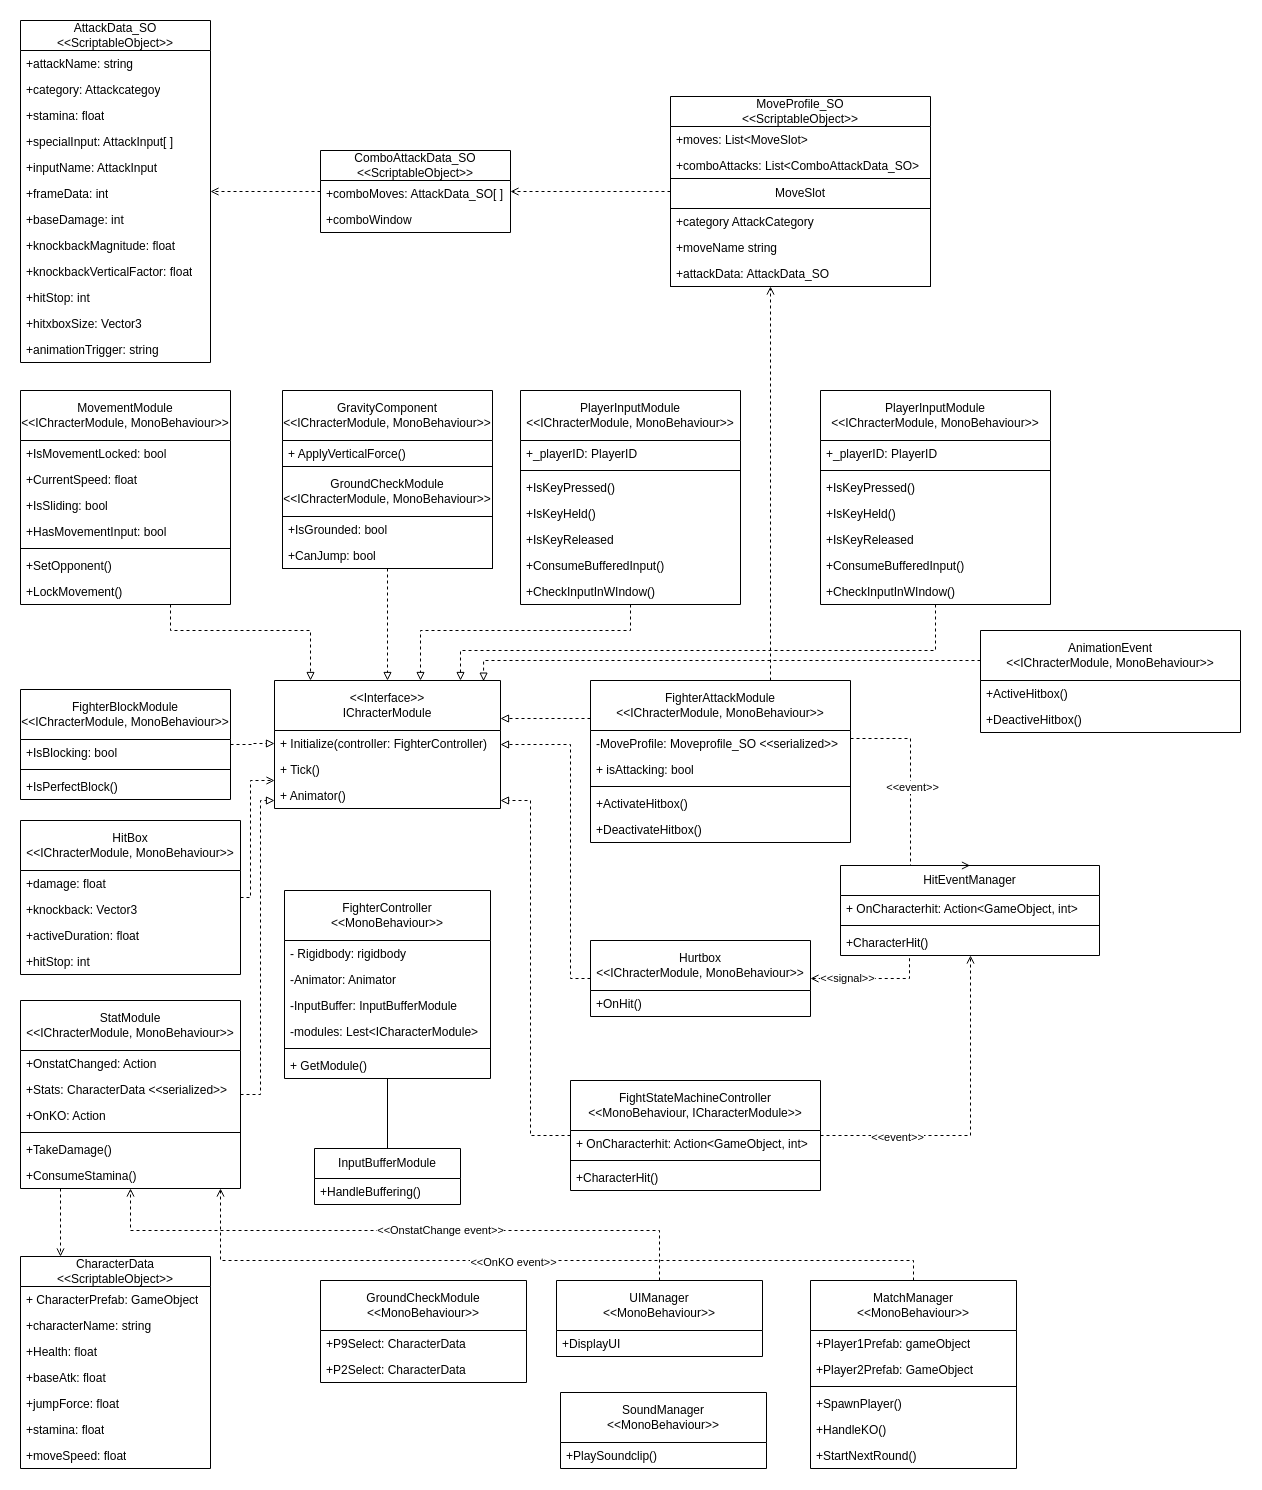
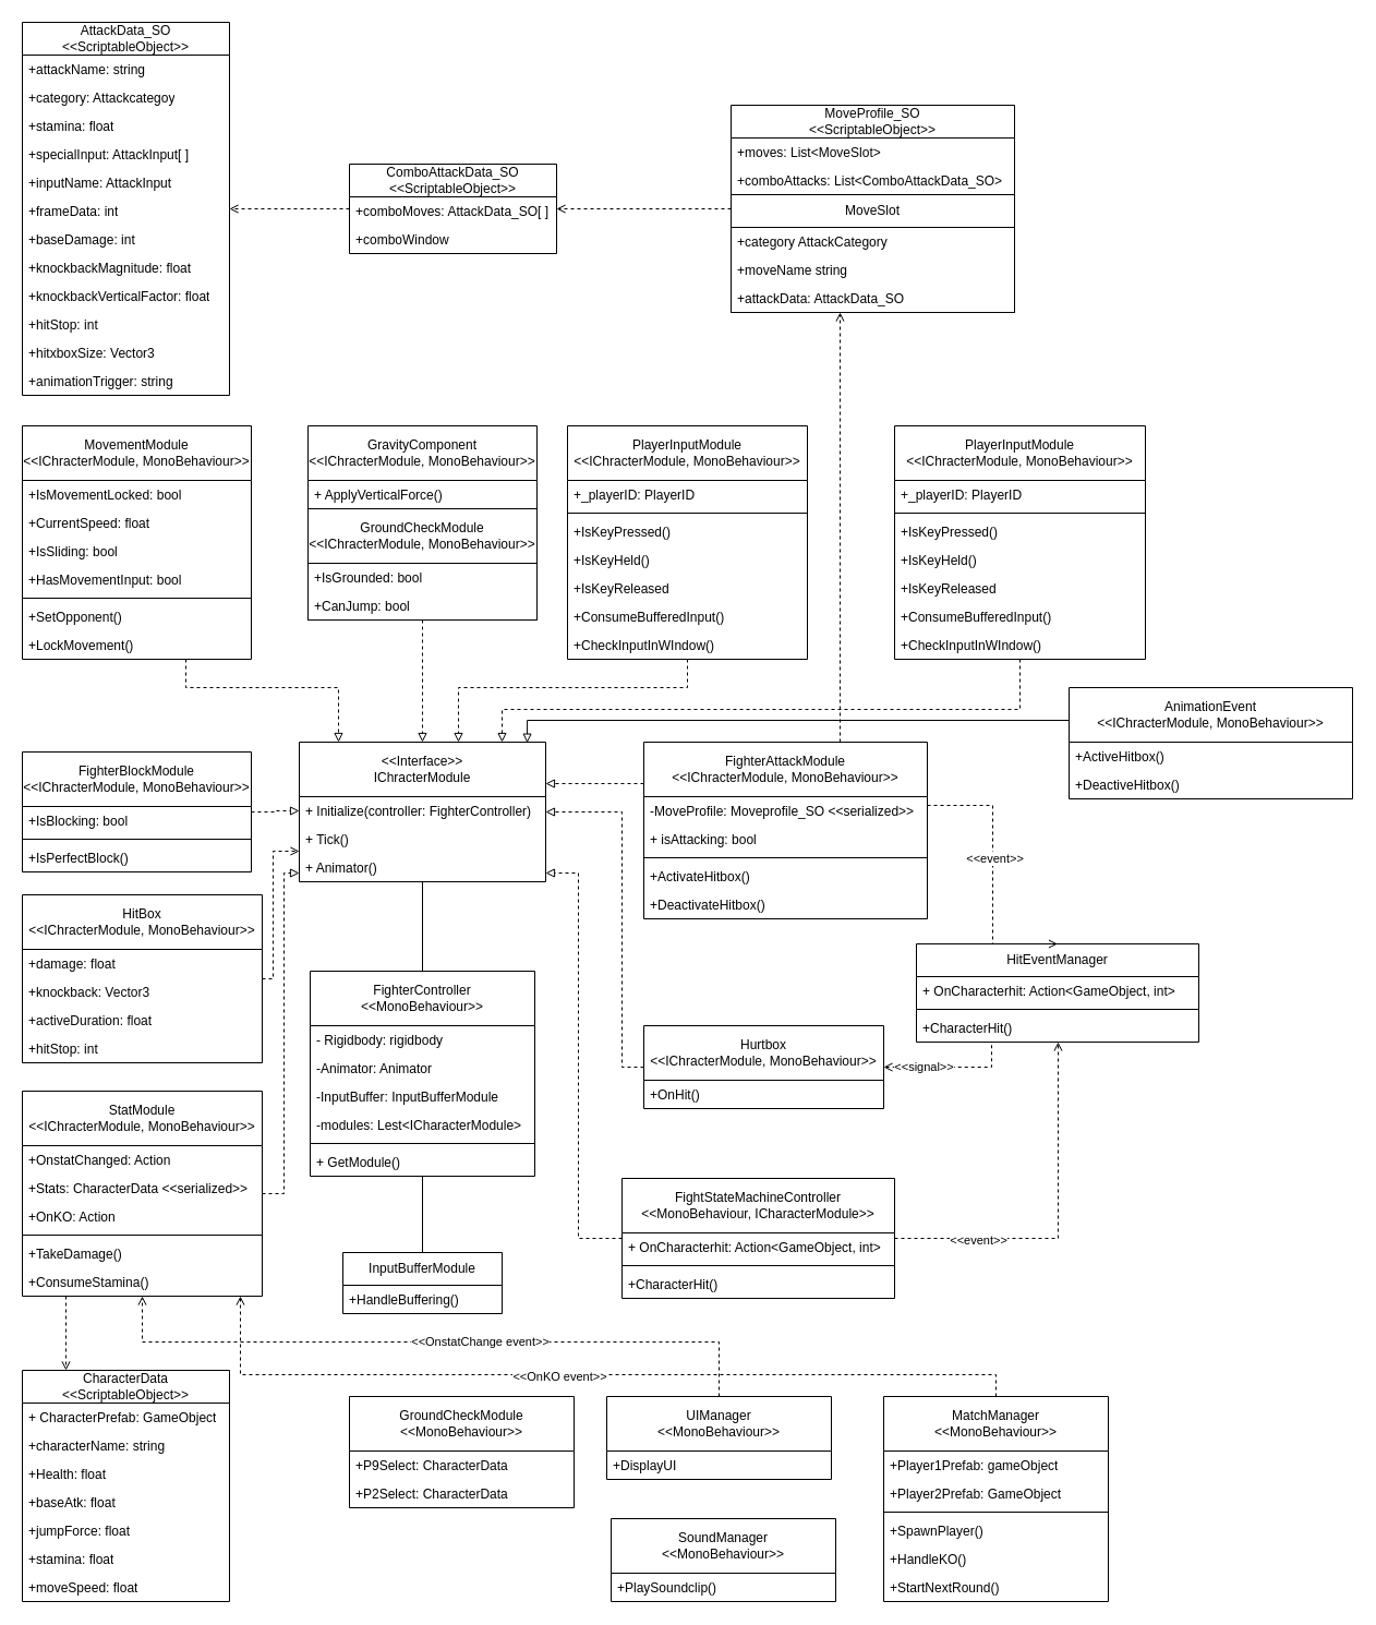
- <mxCell id="150" style="edgeStyle=orthogonalEdgeStyle;rounded=0;orthogonalLoop=1;jettySize=auto;html=1;entryX=0.925;entryY=0.005;entryDx=0;entryDy=0;entryPerimeter=0;dashed=1;endArrow=block;endFill=0;" edge="1" parent="1" source="147" target="2"><mxGeometry relative="1" as="geometry"><Array as="points"><mxPoint x="483" y="660" /></Array></mxGeometry></mxCell>
+ <mxCell id="150" style="edgeStyle=orthogonalEdgeStyle;rounded=0;orthogonalLoop=1;jettySize=auto;html=1;entryX=0.925;entryY=0.005;entryDx=0;entryDy=0;entryPerimeter=0;dashed=0;endArrow=block;endFill=0;" edge="1" parent="1" source="147" target="2"><mxGeometry relative="1" as="geometry"><Array as="points"><mxPoint x="483" y="660" /></Array></mxGeometry></mxCell>
+ <mxCell id="6" style="edgeStyle=orthogonalEdgeStyle;rounded=0;orthogonalLoop=1;jettySize=auto;html=1;endArrow=none;startFill=0;" edge="1" parent="1" source="8" target="2"><mxGeometry relative="1" as="geometry" /></mxCell>
